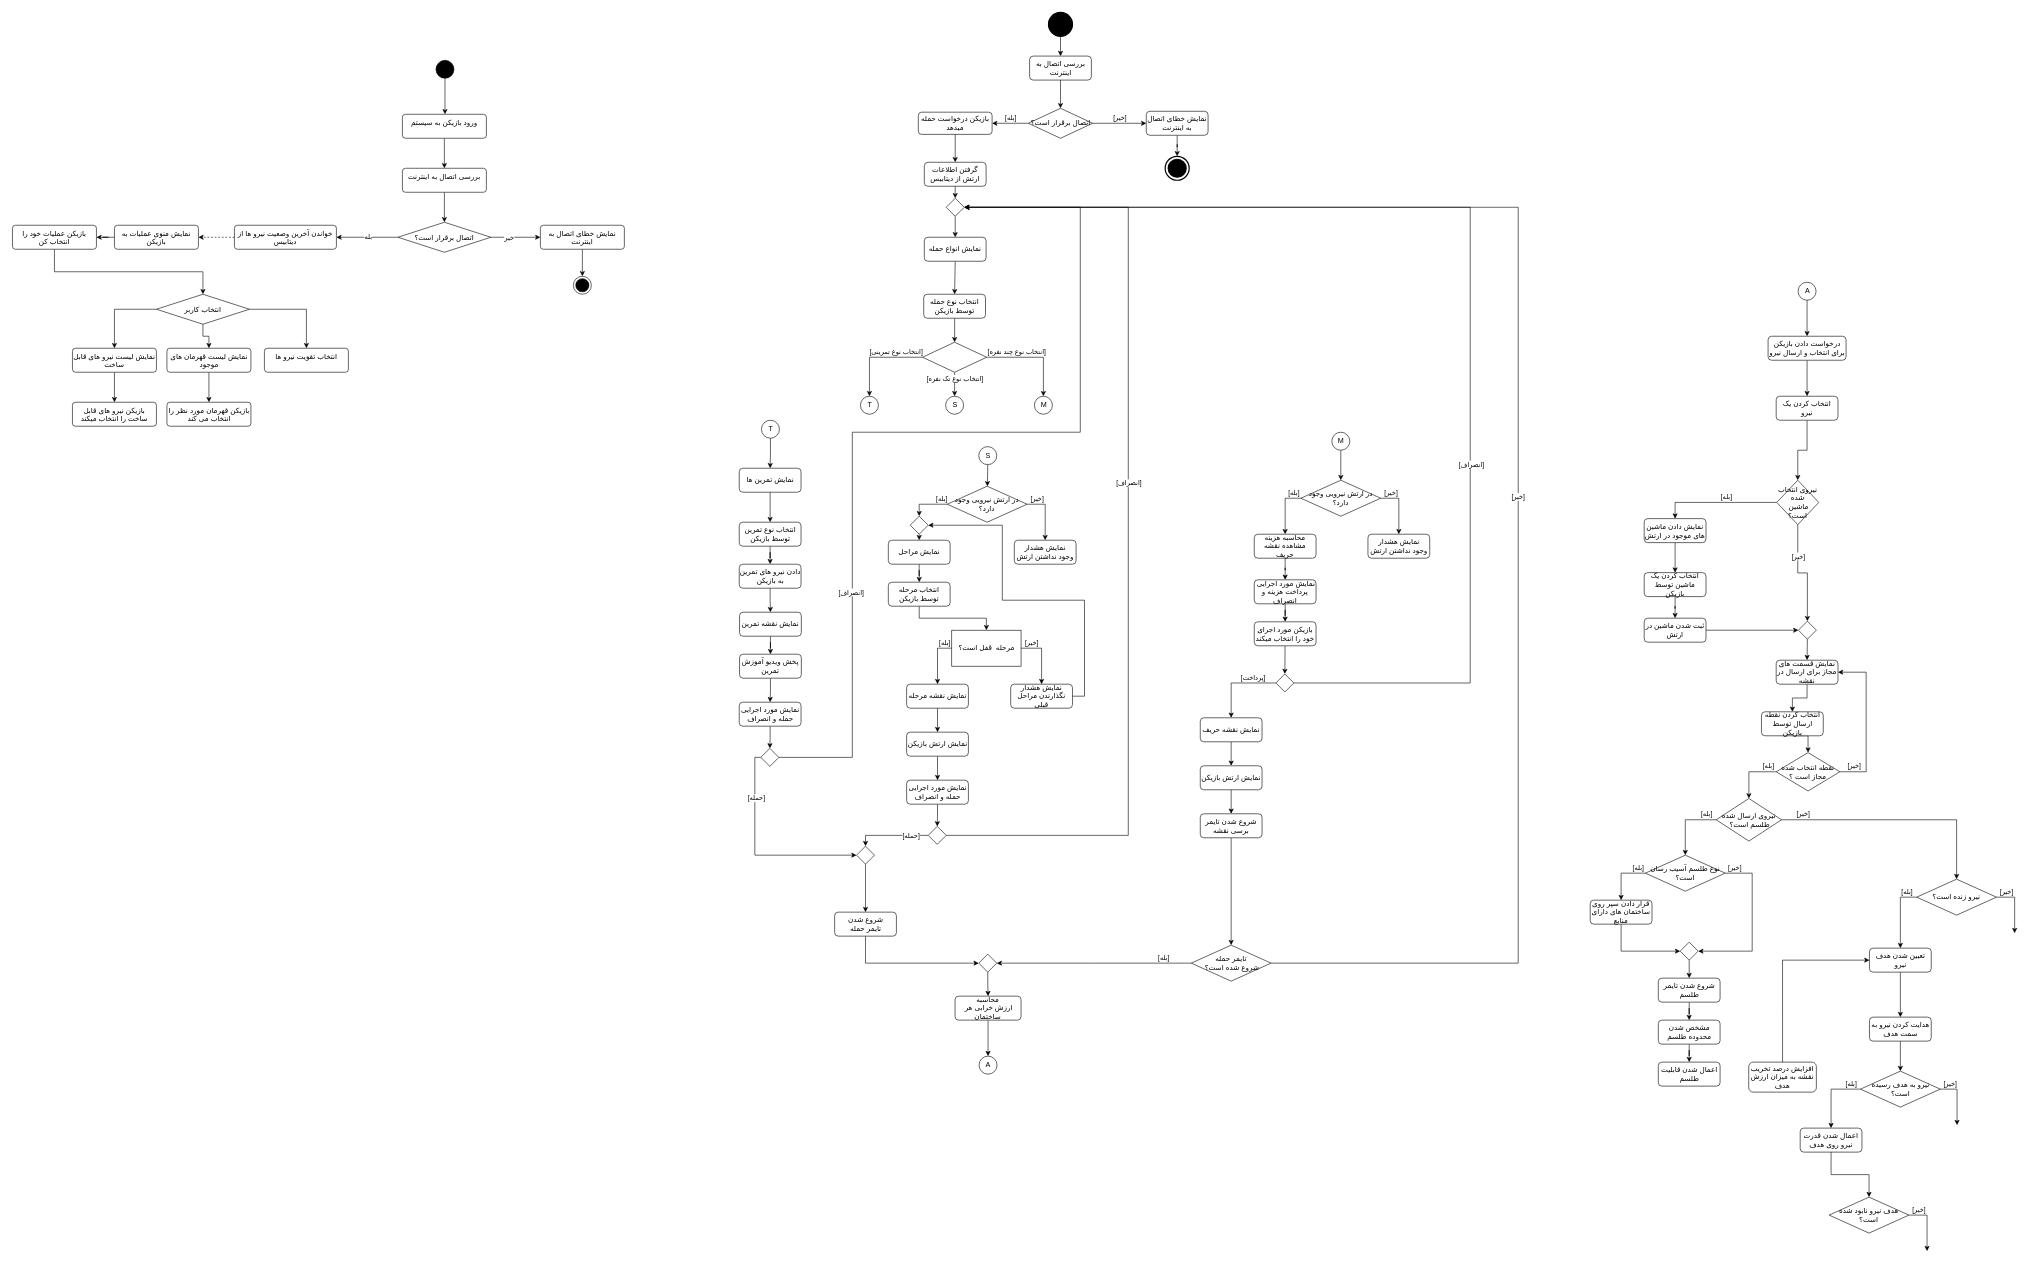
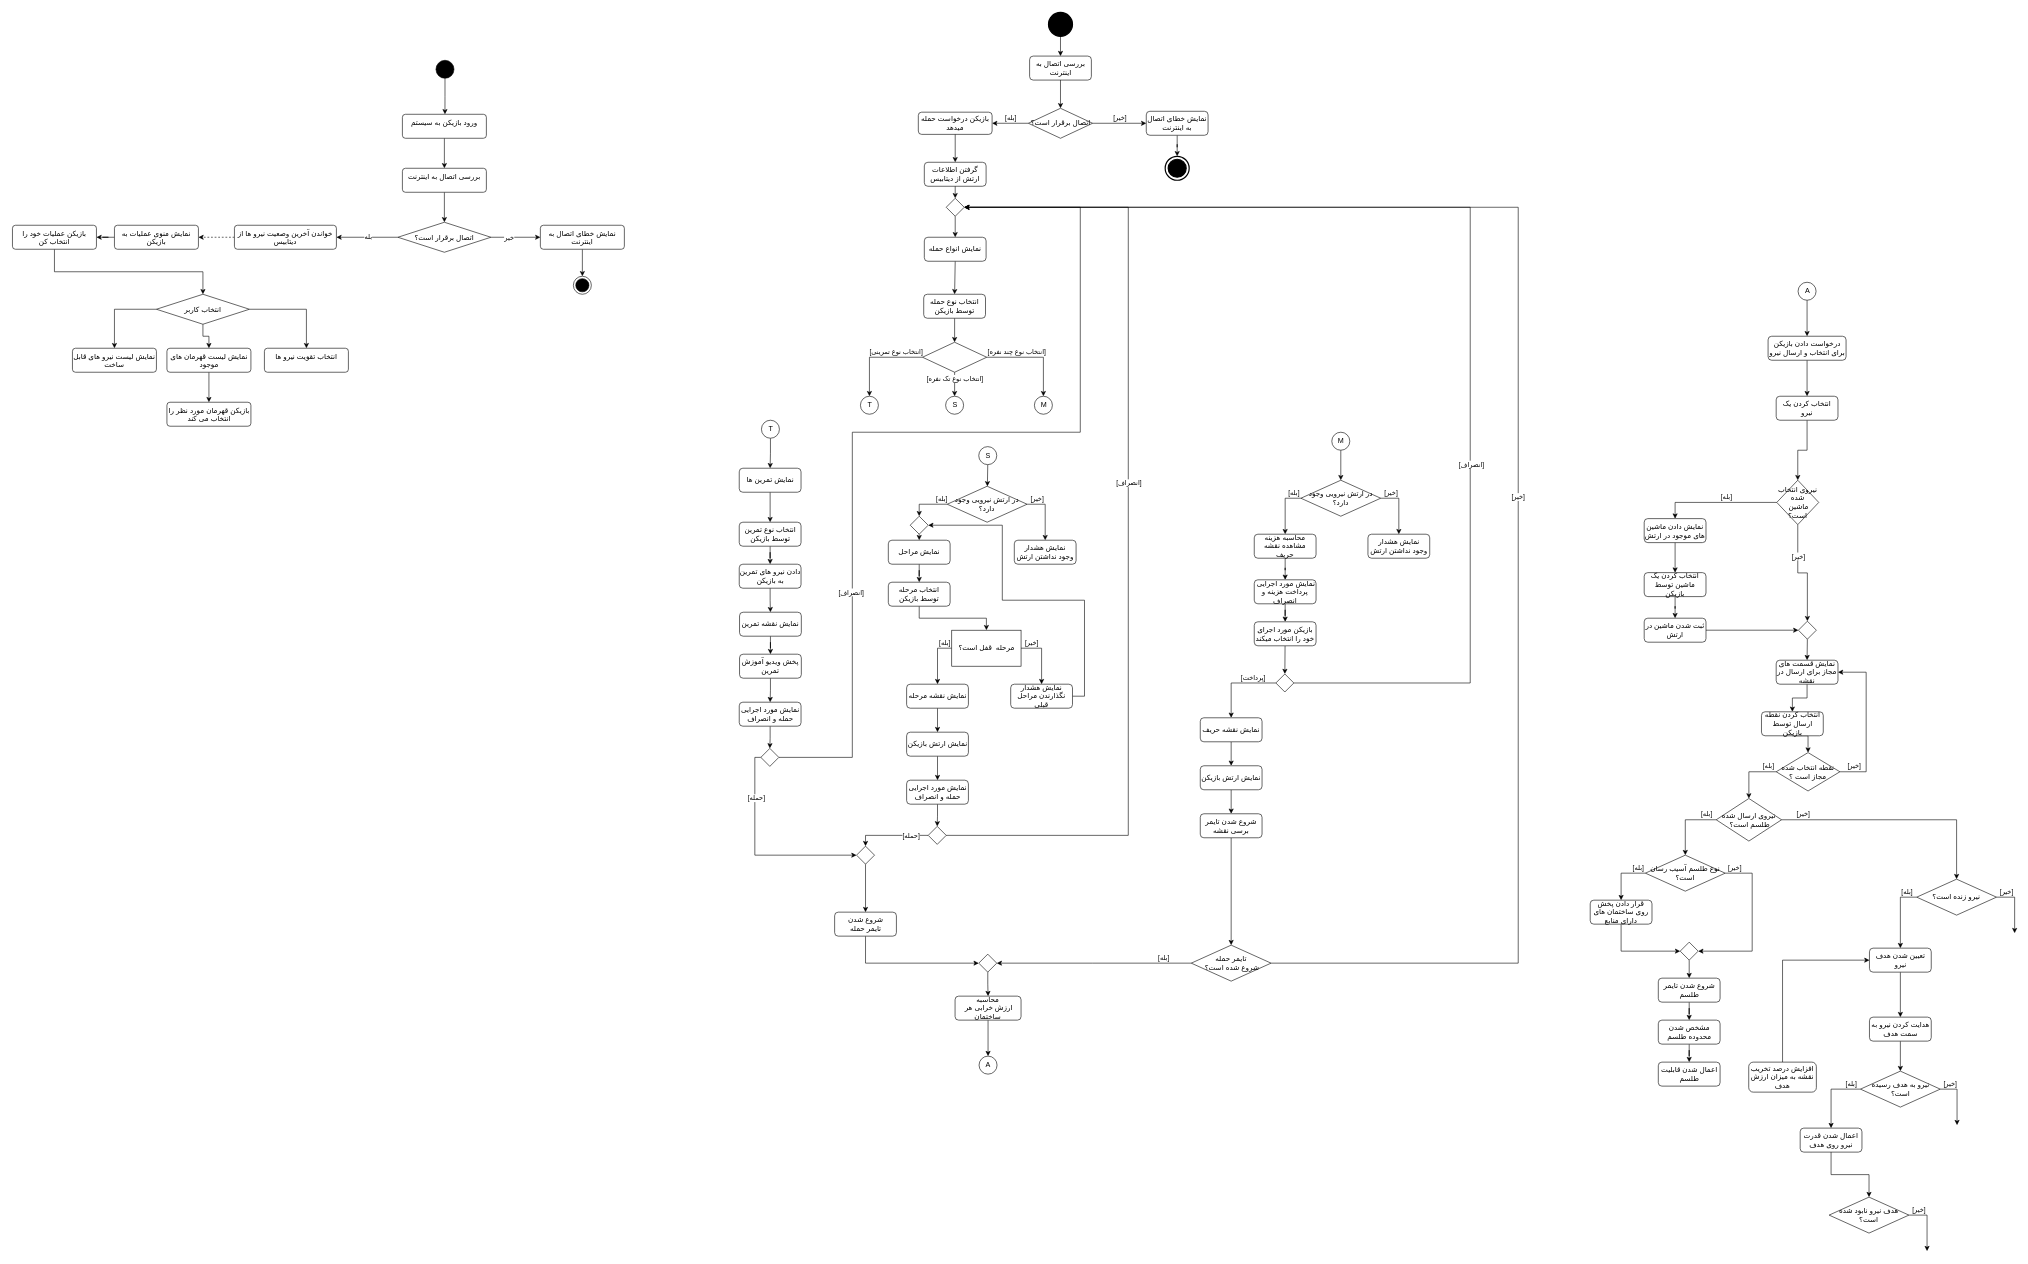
- <mxCell id="24" value="" style="edgeStyle=orthogonalEdgeStyle;rounded=0;orthogonalLoop=1;jettySize=auto;html=1;" parent="1" source="25" target="31" edge="1"><mxGeometry relative="1" as="geometry" /></mxCell>
- <mxCell id="31" value="بازیکن نیرو های قابل ساخت را انتخاب میکند" style="html=1;align=center;verticalAlign=top;rounded=1;absoluteArcSize=1;arcSize=10;dashed=0;whiteSpace=wrap;" parent="1" vertex="1"><mxGeometry x="120" y="670" width="140" height="40" as="geometry" /></mxCell>
- <mxCell id="178" value="قرار دادن سپر روی ساختمان های دارای منابع" style="shape=rect;html=1;rounded=1;whiteSpace=wrap;align=center;" vertex="1" parent="1"><mxGeometry x="2650" y="1500" width="103" height="40" as="geometry" /></mxCell>
+ <mxCell id="178" value="قرار دادن پخش روی ساختمان های دارای منابع" style="shape=rect;html=1;rounded=1;whiteSpace=wrap;align=center;" vertex="1" parent="1"><mxGeometry x="2650" y="1500" width="103" height="40" as="geometry" /></mxCell>
